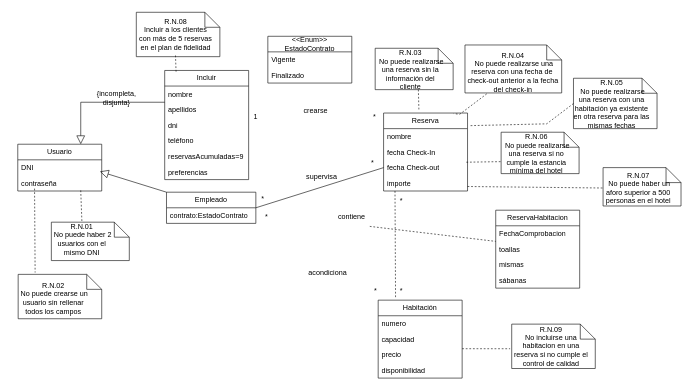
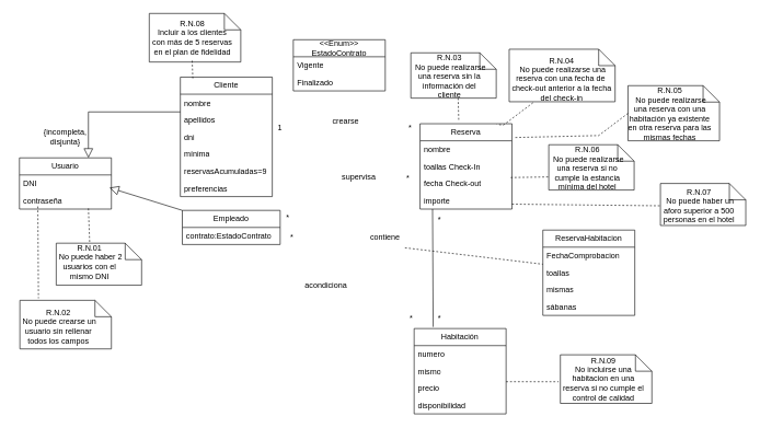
- <mxCell id="5" value="Incluir" style="swimlane;fontStyle=0;childLayout=stackLayout;horizontal=1;startSize=26;fillColor=none;horizontalStack=0;resizeParent=1;resizeParentMax=0;resizeLast=0;collapsible=1;marginBottom=0;whiteSpace=wrap;html=1;" parent="1" vertex="1"><mxGeometry x="274" y="117" width="140" height="182" as="geometry" /></mxCell>
+ <mxCell id="5" value="Cliente" style="swimlane;fontStyle=0;childLayout=stackLayout;horizontal=1;startSize=26;fillColor=none;horizontalStack=0;resizeParent=1;resizeParentMax=0;resizeLast=0;collapsible=1;marginBottom=0;whiteSpace=wrap;html=1;" parent="1" vertex="1"><mxGeometry x="274" y="117" width="140" height="182" as="geometry" /></mxCell>
- <mxCell id="16" value="{incompleta, disjunta}" style="text;html=1;align=center;verticalAlign=middle;whiteSpace=wrap;rounded=0;" parent="1" vertex="1"><mxGeometry x="164" y="148" width="60" height="30" as="geometry" /></mxCell>
+ <mxCell id="16" value="{incompleta, disjunta}" style="text;html=1;align=center;verticalAlign=middle;whiteSpace=wrap;rounded=0;" parent="1" vertex="1"><mxGeometry x="69" y="193" width="60" height="30" as="geometry" /></mxCell>
- <mxCell id="9" value="teléfono" style="text;strokeColor=none;fillColor=none;align=left;verticalAlign=top;spacingLeft=4;spacingRight=4;overflow=hidden;rotatable=0;points=[[0,0.5],[1,0.5]];portConstraint=eastwest;whiteSpace=wrap;html=1;" parent="5" vertex="1"><mxGeometry y="104" width="140" height="26" as="geometry" /></mxCell>
+ <mxCell id="9" value="mínima" style="text;strokeColor=none;fillColor=none;align=left;verticalAlign=top;spacingLeft=4;spacingRight=4;overflow=hidden;rotatable=0;points=[[0,0.5],[1,0.5]];portConstraint=eastwest;whiteSpace=wrap;html=1;" parent="5" vertex="1"><mxGeometry y="104" width="140" height="26" as="geometry" /></mxCell>
- <mxCell id="19" value="fecha Check-In" style="text;strokeColor=none;fillColor=none;align=left;verticalAlign=top;spacingLeft=4;spacingRight=4;overflow=hidden;rotatable=0;points=[[0,0.5],[1,0.5]];portConstraint=eastwest;whiteSpace=wrap;html=1;" parent="17" vertex="1"><mxGeometry y="52" width="140" height="26" as="geometry" /></mxCell>
+ <mxCell id="19" value="toallas Check-In" style="text;strokeColor=none;fillColor=none;align=left;verticalAlign=top;spacingLeft=4;spacingRight=4;overflow=hidden;rotatable=0;points=[[0,0.5],[1,0.5]];portConstraint=eastwest;whiteSpace=wrap;html=1;" parent="17" vertex="1"><mxGeometry y="52" width="140" height="26" as="geometry" /></mxCell>
- <mxCell id="34" value="supervisa" style="text;html=1;align=center;verticalAlign=middle;whiteSpace=wrap;rounded=0;" parent="1" vertex="1"><mxGeometry x="506" y="279" width="60" height="30" as="geometry" /></mxCell>
+ <mxCell id="34" value="supervisa" style="text;html=1;align=center;verticalAlign=middle;whiteSpace=wrap;rounded=0;" parent="1" vertex="1"><mxGeometry x="516" y="254" width="60" height="30" as="geometry" /></mxCell>
- <mxCell id="33" value="" style="endArrow=none;html=1;rounded=0;exitX=1;exitY=0.5;exitDx=0;exitDy=0;entryX=0;entryY=0.5;entryDx=0;entryDy=0;" parent="1" source="13" target="20" edge="1"><mxGeometry relative="1" as="geometry"><mxPoint x="436" y="320" as="sourcePoint" /><mxPoint x="688" y="320" as="targetPoint" /><Array as="points" /></mxGeometry></mxCell>
- <mxCell id="28" value="" style="endArrow=none;html=1;rounded=0;entryX=0.207;entryY=-0.019;entryDx=0;entryDy=0;entryPerimeter=0;exitX=0.136;exitY=1;exitDx=0;exitDy=0;exitPerimeter=0;dashed=1;" parent="1" source="21" target="22" edge="1"><mxGeometry relative="1" as="geometry"><mxPoint x="734" y="360" as="sourcePoint" /><mxPoint x="735.5" y="387" as="targetPoint" /><Array as="points" /></mxGeometry></mxCell>
+ <mxCell id="28" value="" style="endArrow=none;html=1;rounded=0;entryX=0.207;entryY=-0.019;entryDx=0;entryDy=0;entryPerimeter=0;exitX=0.136;exitY=1;exitDx=0;exitDy=0;exitPerimeter=0;" parent="1" source="21" target="22" edge="1"><mxGeometry relative="1" as="geometry"><mxPoint x="734" y="360" as="sourcePoint" /><mxPoint x="735.5" y="387" as="targetPoint" /><Array as="points" /></mxGeometry></mxCell>
- <mxCell id="35" value="acondiciona" style="text;html=1;align=center;verticalAlign=middle;whiteSpace=wrap;rounded=0;" parent="1" vertex="1"><mxGeometry x="516" y="440" width="60" height="30" as="geometry" /></mxCell>
+ <mxCell id="35" value="acondiciona" style="text;html=1;align=center;verticalAlign=middle;whiteSpace=wrap;rounded=0;" parent="1" vertex="1"><mxGeometry x="466" y="420" width="60" height="30" as="geometry" /></mxCell>
- <mxCell id="24" value="capacidad" style="text;strokeColor=none;fillColor=none;align=left;verticalAlign=top;spacingLeft=4;spacingRight=4;overflow=hidden;rotatable=0;points=[[0,0.5],[1,0.5]];portConstraint=eastwest;whiteSpace=wrap;html=1;" parent="22" vertex="1"><mxGeometry y="52" width="140" height="26" as="geometry" /></mxCell>
+ <mxCell id="24" value="mismo" style="text;strokeColor=none;fillColor=none;align=left;verticalAlign=top;spacingLeft=4;spacingRight=4;overflow=hidden;rotatable=0;points=[[0,0.5],[1,0.5]];portConstraint=eastwest;whiteSpace=wrap;html=1;" parent="22" vertex="1"><mxGeometry y="52" width="140" height="26" as="geometry" /></mxCell>
